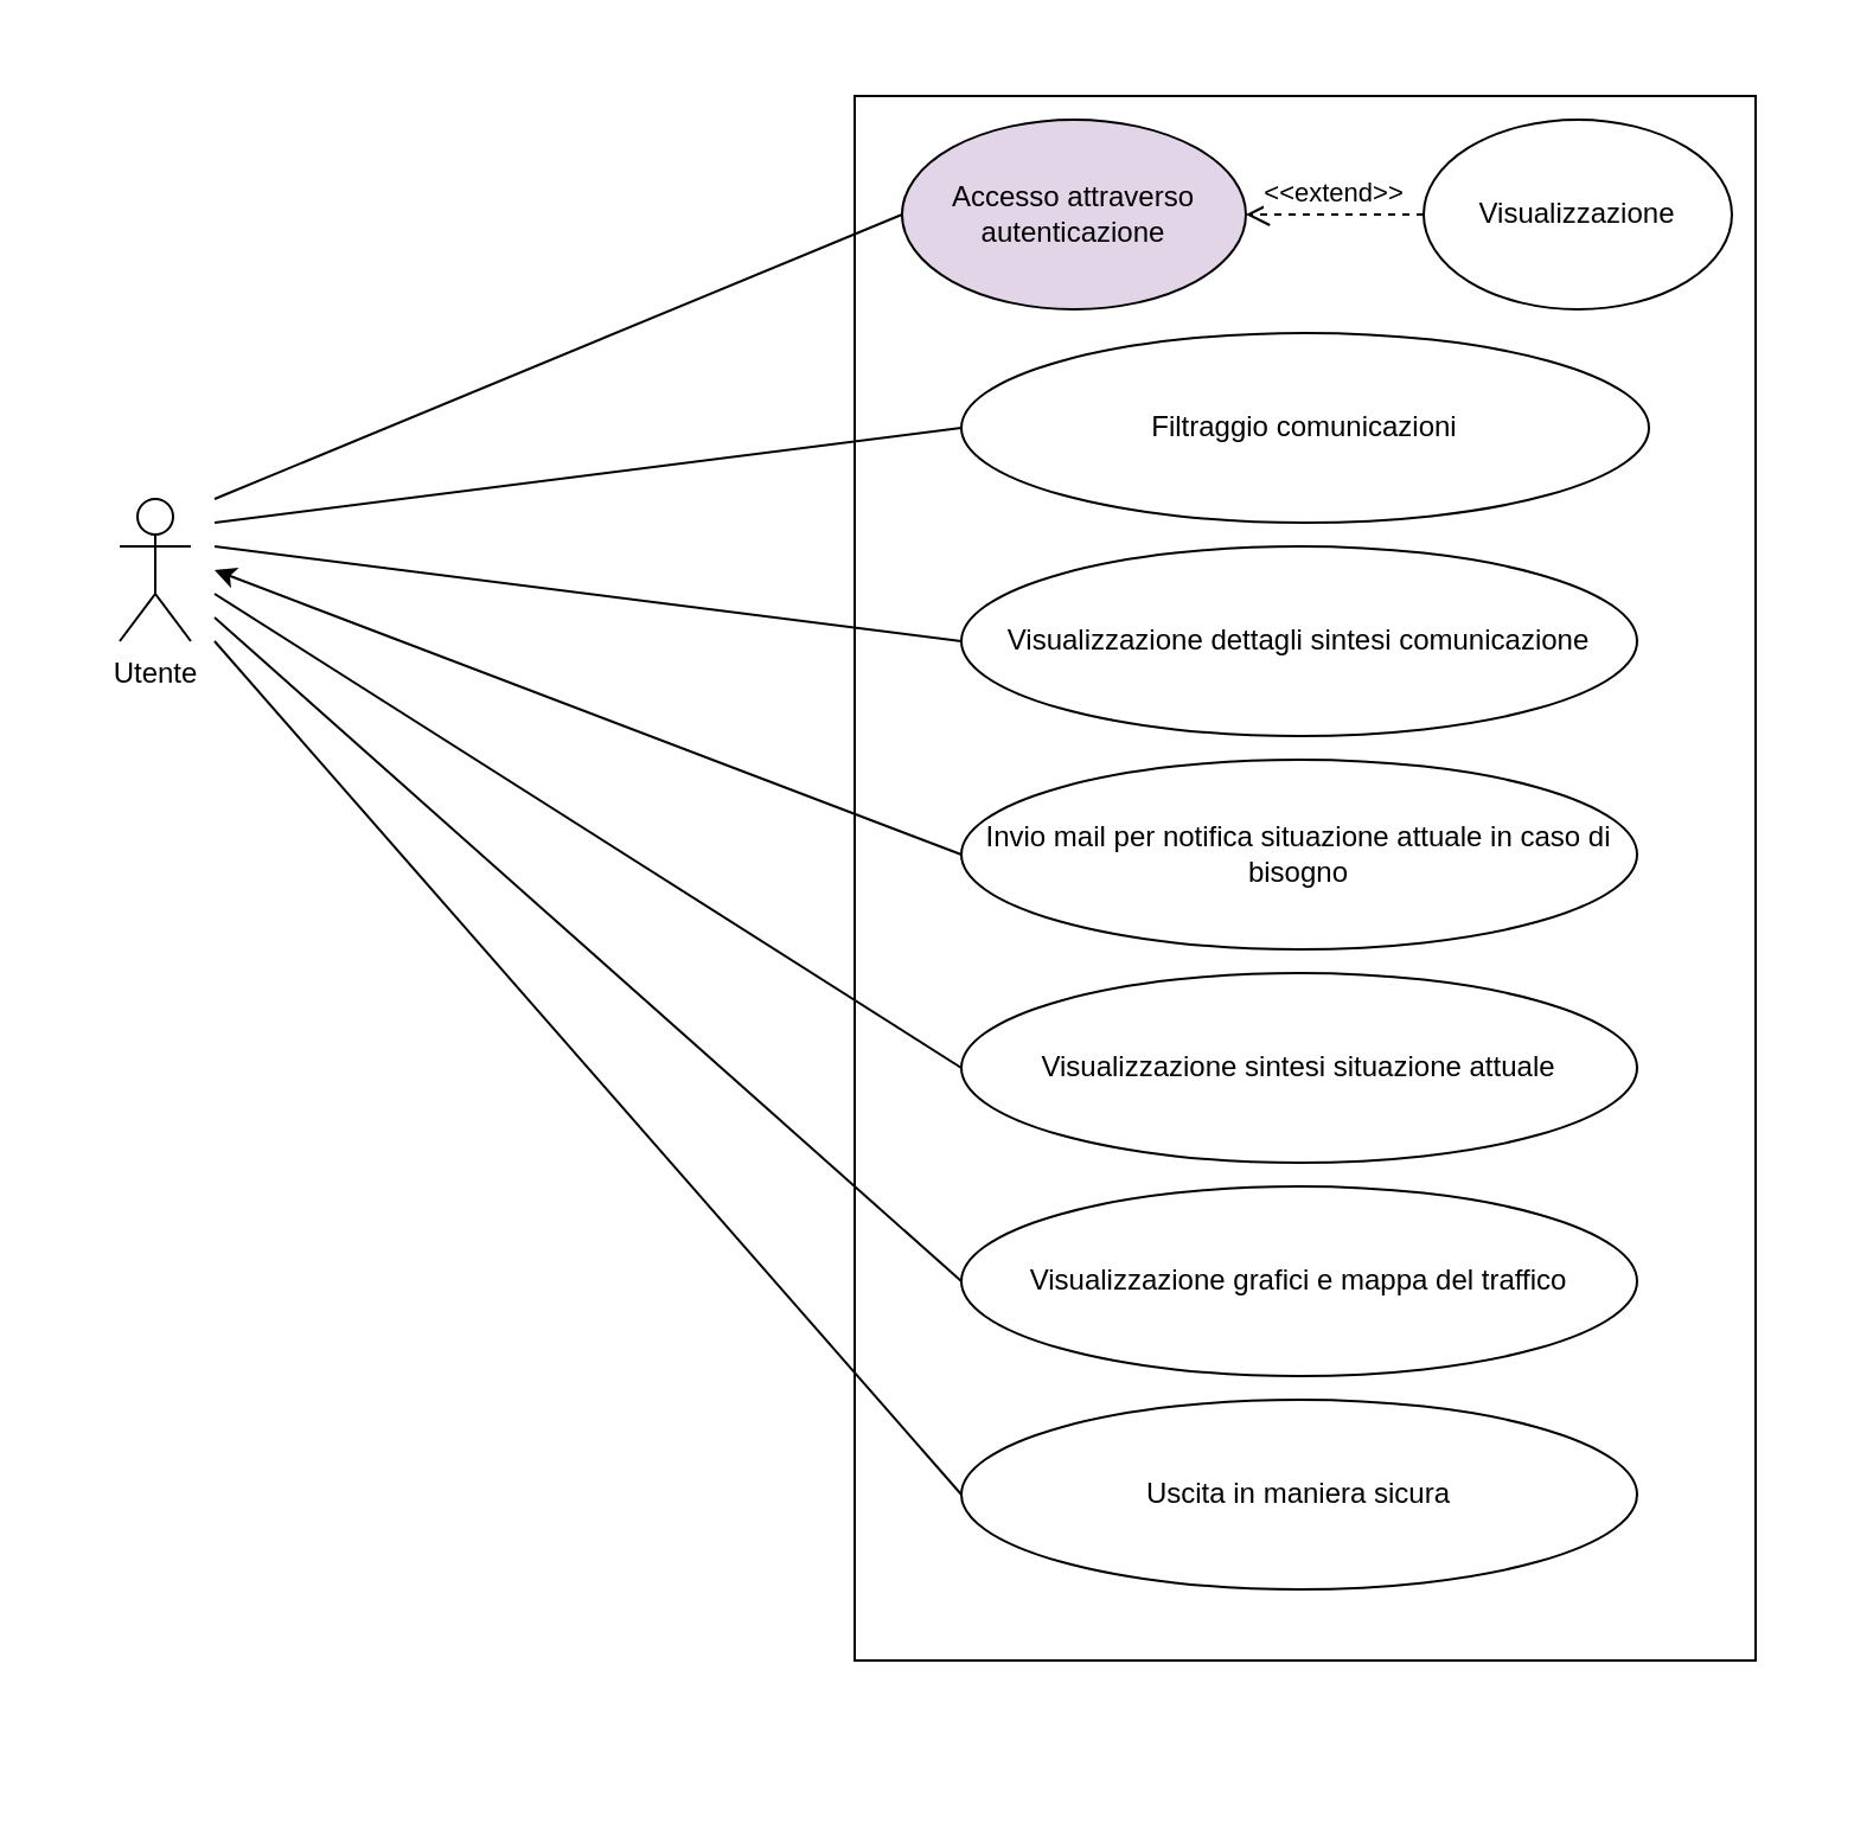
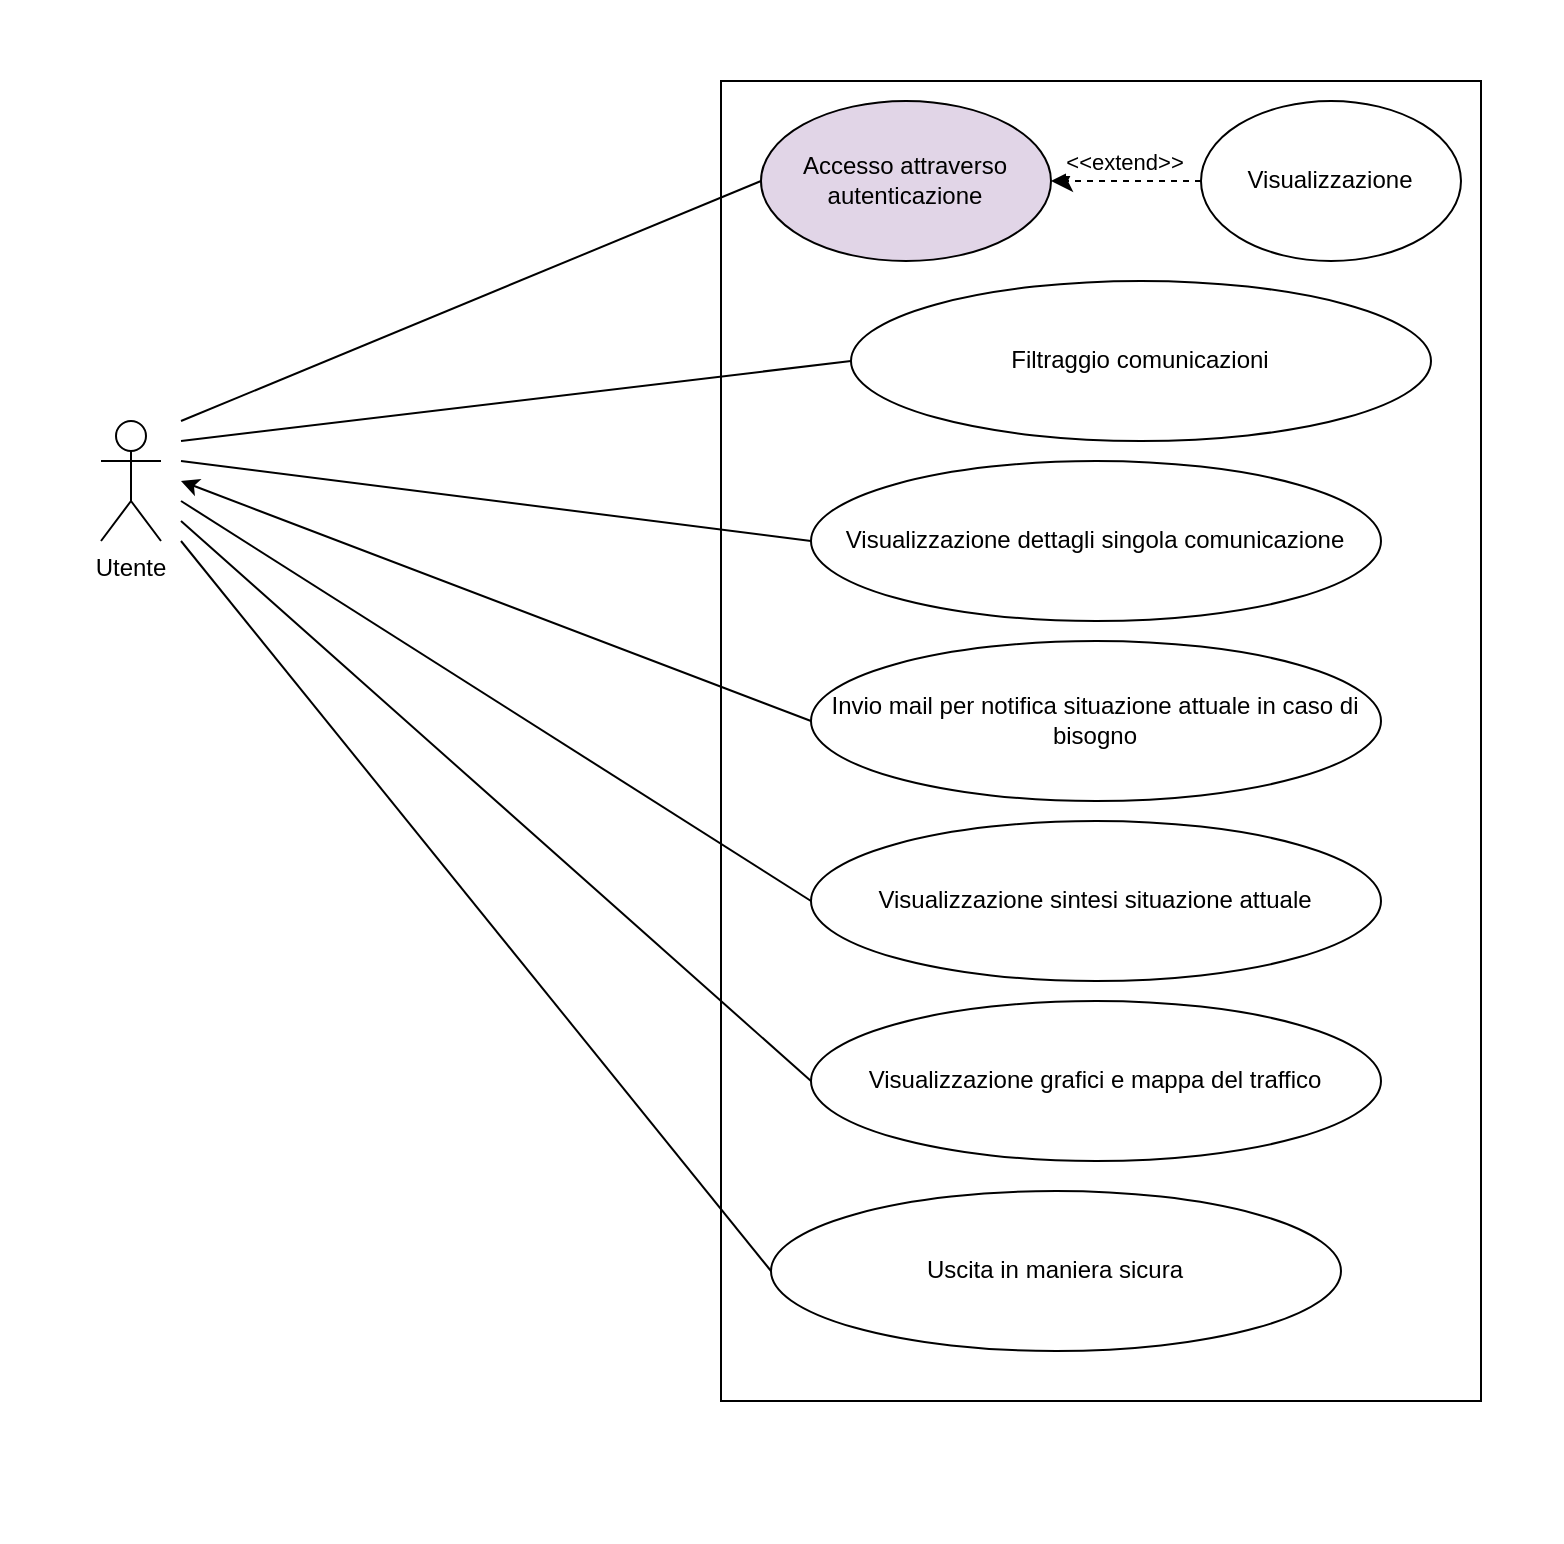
- <mxCell id="19" value="&amp;lt;&amp;lt;extend&amp;gt;&amp;gt;" style="html=1;verticalAlign=bottom;endArrow=open;dashed=1;endSize=8;rounded=0;exitX=0;exitY=0.5;exitDx=0;exitDy=0;entryX=1;entryY=0.5;entryDx=0;entryDy=0;" edge="1" parent="1" source="18" target="4"><mxGeometry relative="1" as="geometry"><mxPoint x="470" y="380" as="sourcePoint" /><mxPoint x="390" y="380" as="targetPoint" /></mxGeometry></mxCell>
+ <mxCell id="19" value="&amp;lt;&amp;lt;extend&amp;gt;&amp;gt;" style="html=1;verticalAlign=bottom;endArrow=classic;dashed=1;endSize=8;rounded=0;exitX=0;exitY=0.5;exitDx=0;exitDy=0;entryX=1;entryY=0.5;entryDx=0;entryDy=0;" edge="1" parent="1" source="18" target="4"><mxGeometry relative="1" as="geometry"><mxPoint x="470" y="380" as="sourcePoint" /><mxPoint x="390" y="380" as="targetPoint" /></mxGeometry></mxCell>
- <mxCell id="5" value="Filtraggio comunicazioni" style="ellipse;whiteSpace=wrap;html=1;" vertex="1" parent="1"><mxGeometry x="405" y="140" width="290" height="80" as="geometry" /></mxCell>
+ <mxCell id="5" value="Filtraggio comunicazioni" style="ellipse;whiteSpace=wrap;html=1;" vertex="1" parent="1"><mxGeometry x="425" y="140" width="290" height="80" as="geometry" /></mxCell>
- <mxCell id="6" value="Visualizzazione dettagli sintesi comunicazione" style="ellipse;whiteSpace=wrap;html=1;" vertex="1" parent="1"><mxGeometry x="405" y="230" width="285" height="80" as="geometry" /></mxCell>
+ <mxCell id="6" value="Visualizzazione dettagli singola comunicazione" style="ellipse;whiteSpace=wrap;html=1;" vertex="1" parent="1"><mxGeometry x="405" y="230" width="285" height="80" as="geometry" /></mxCell>
- <mxCell id="10" value="Uscita in maniera sicura" style="ellipse;whiteSpace=wrap;html=1;" vertex="1" parent="1"><mxGeometry x="405" y="590" width="285" height="80" as="geometry" /></mxCell>
+ <mxCell id="10" value="Uscita in maniera sicura" style="ellipse;whiteSpace=wrap;html=1;" vertex="1" parent="1"><mxGeometry x="385" y="595" width="285" height="80" as="geometry" /></mxCell>
